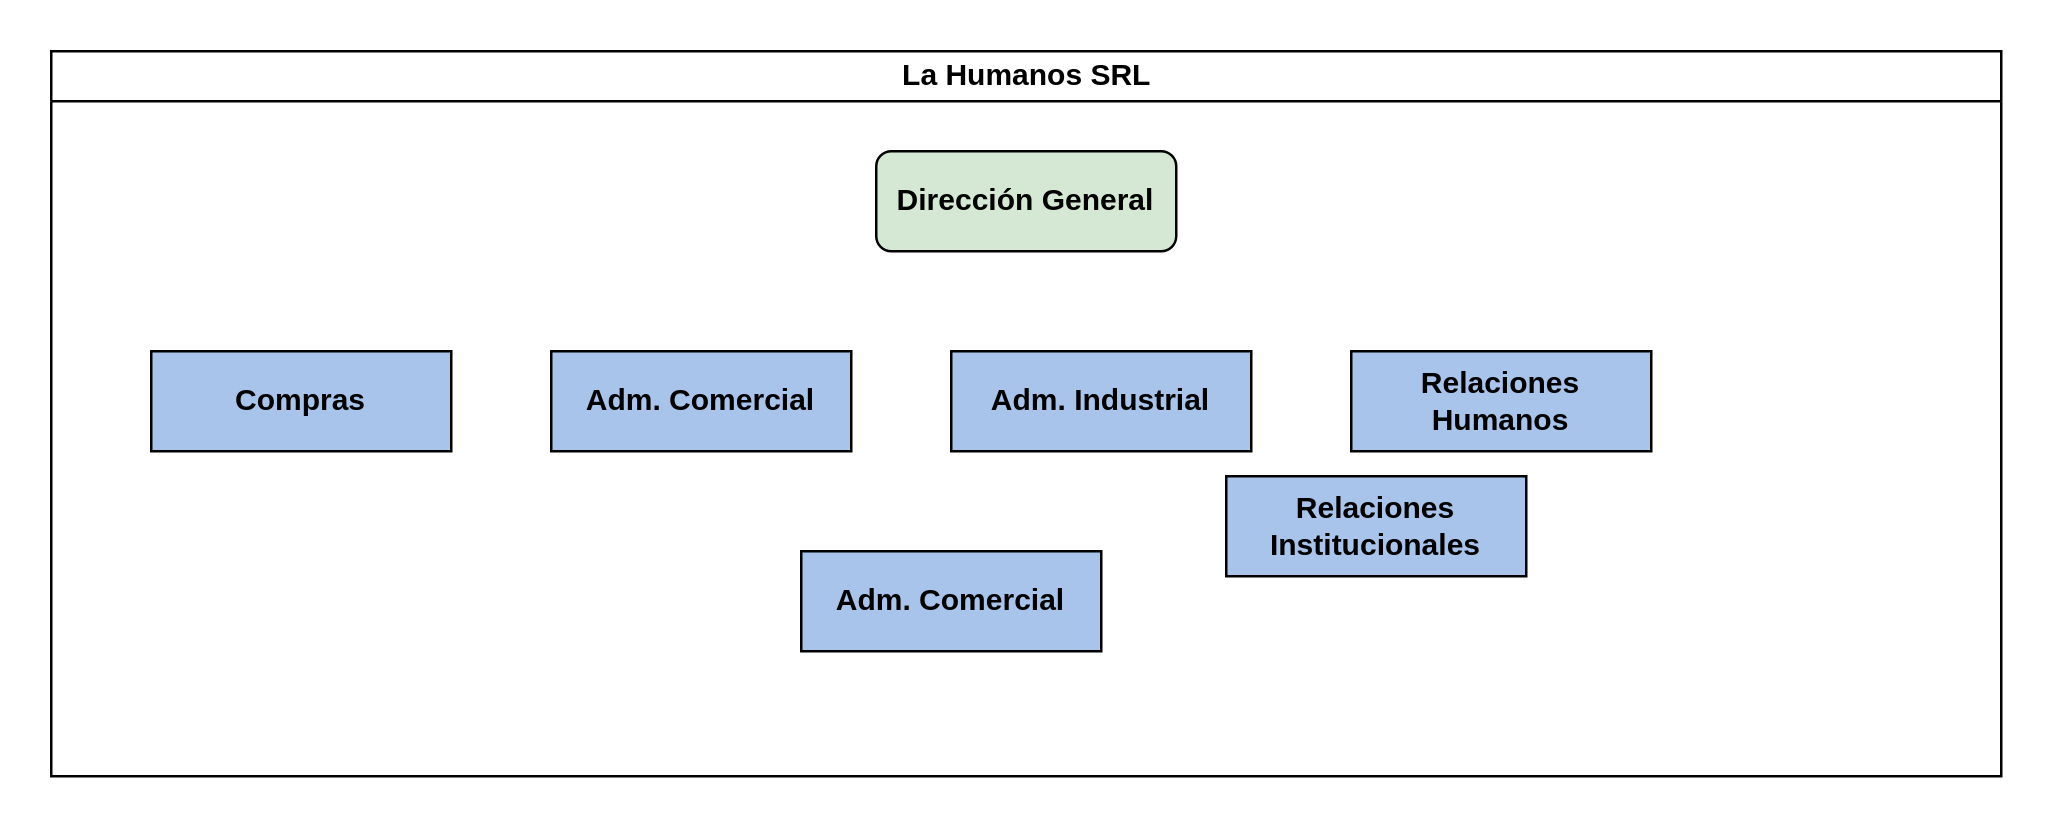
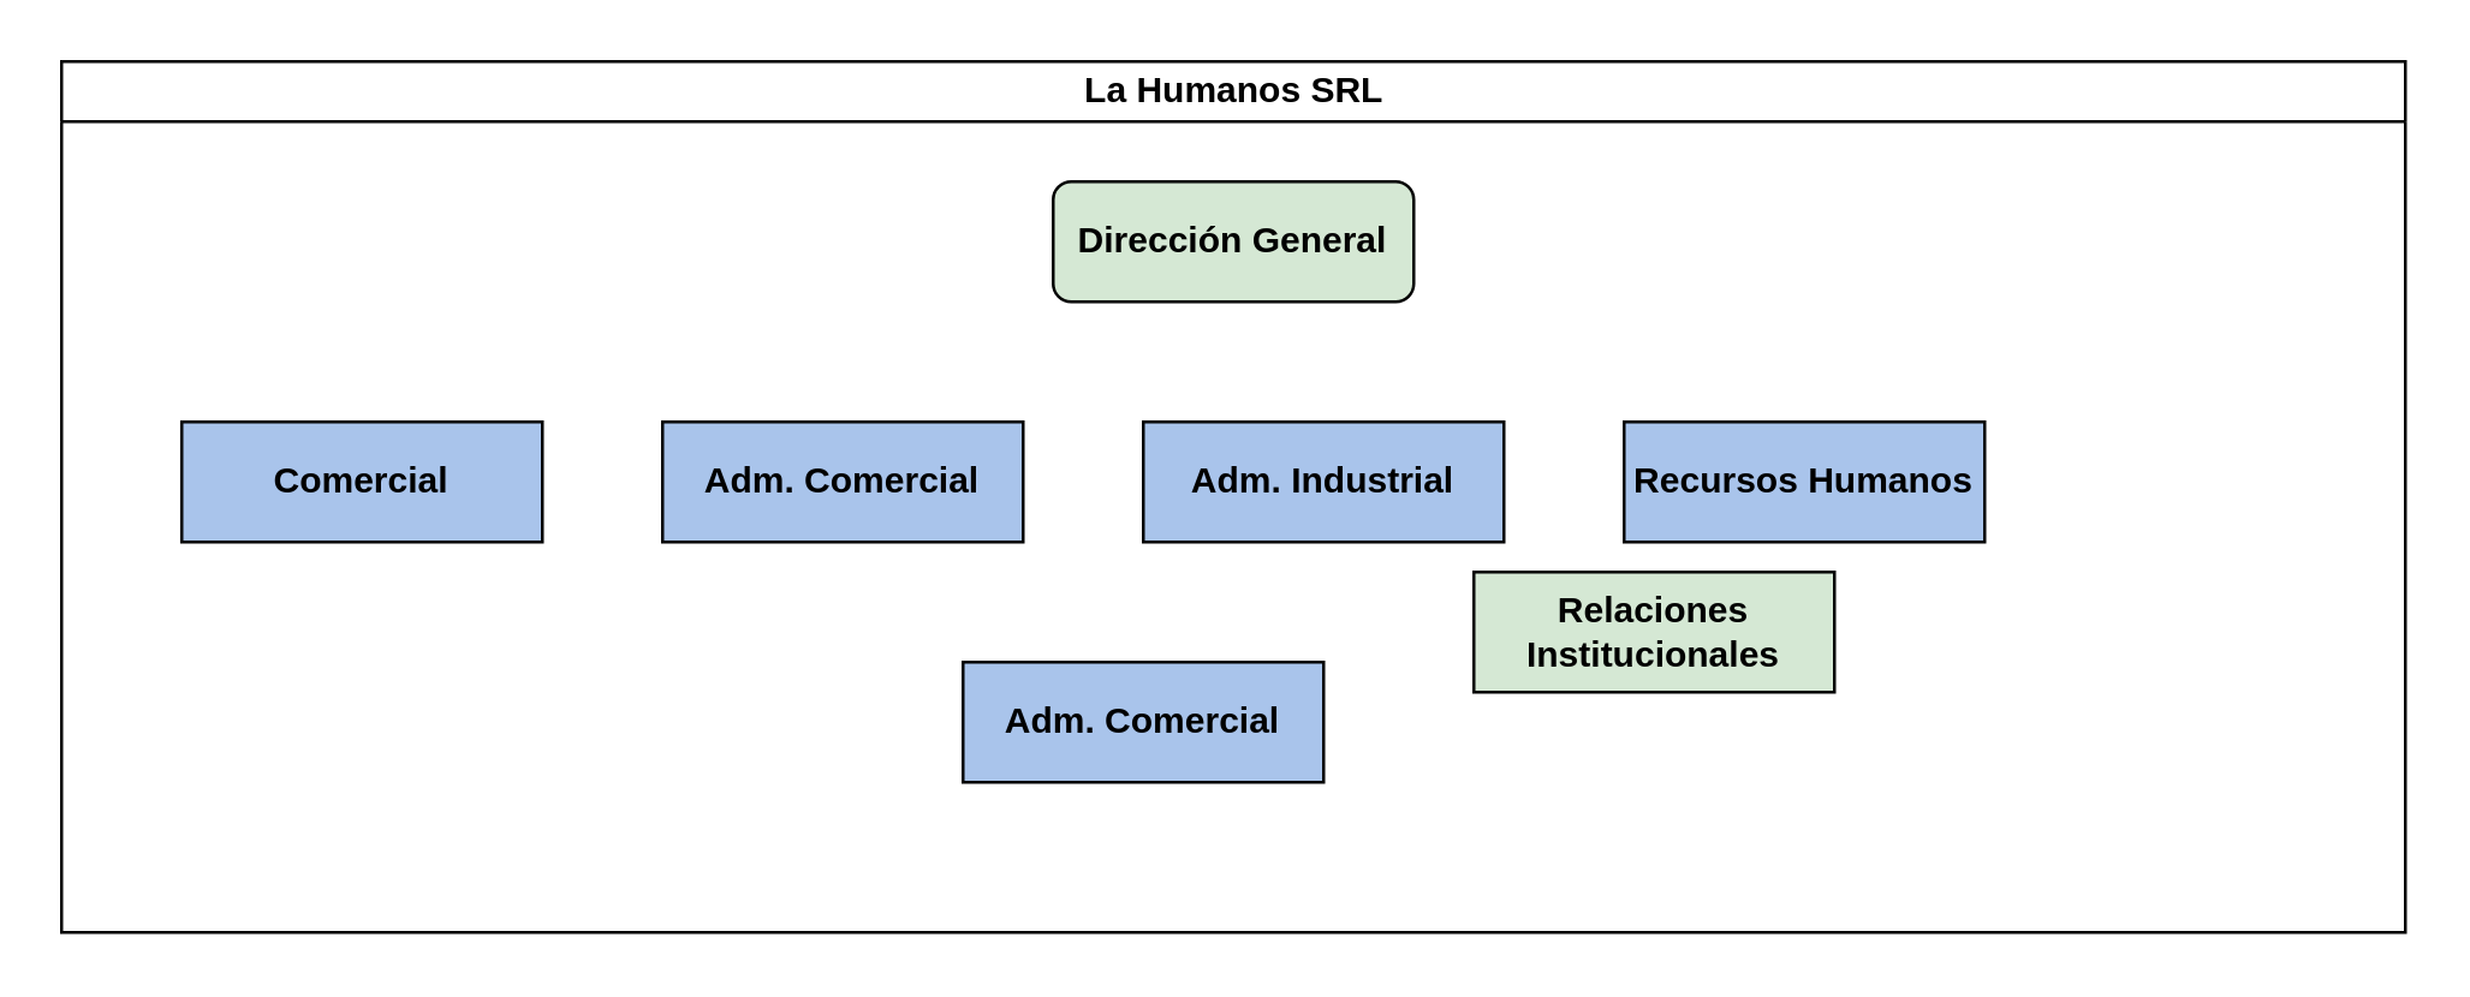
- <mxCell id="4" value="Compras" style="rounded=0;whiteSpace=wrap;html=1;fillColor=#A9C4EB;fontStyle=1" vertex="1" parent="2"><mxGeometry x="40" y="120" width="120" height="40" as="geometry" /></mxCell>
+ <mxCell id="4" value="Comercial" style="rounded=0;whiteSpace=wrap;html=1;fillColor=#A9C4EB;fontStyle=1" vertex="1" parent="2"><mxGeometry x="40" y="120" width="120" height="40" as="geometry" /></mxCell>
- <mxCell id="7" value="Relaciones Humanos" style="rounded=0;whiteSpace=wrap;html=1;fillColor=#A9C4EB;fontStyle=1" vertex="1" parent="2"><mxGeometry x="520" y="120" width="120" height="40" as="geometry" /></mxCell>
+ <mxCell id="7" value="Recursos Humanos" style="rounded=0;whiteSpace=wrap;html=1;fillColor=#A9C4EB;fontStyle=1" vertex="1" parent="2"><mxGeometry x="520" y="120" width="120" height="40" as="geometry" /></mxCell>
- <mxCell id="8" value="Relaciones&lt;div&gt;Institucionales&lt;/div&gt;" style="rounded=0;whiteSpace=wrap;html=1;fillColor=#A9C4EB;fontStyle=1" vertex="1" parent="2"><mxGeometry x="470" y="170" width="120" height="40" as="geometry" /></mxCell>
+ <mxCell id="8" value="Relaciones&lt;div&gt;Institucionales&lt;/div&gt;" style="rounded=0;whiteSpace=wrap;html=1;fillColor=#d5e8d4;fontStyle=1;" vertex="1" parent="2"><mxGeometry x="470" y="170" width="120" height="40" as="geometry" /></mxCell>
